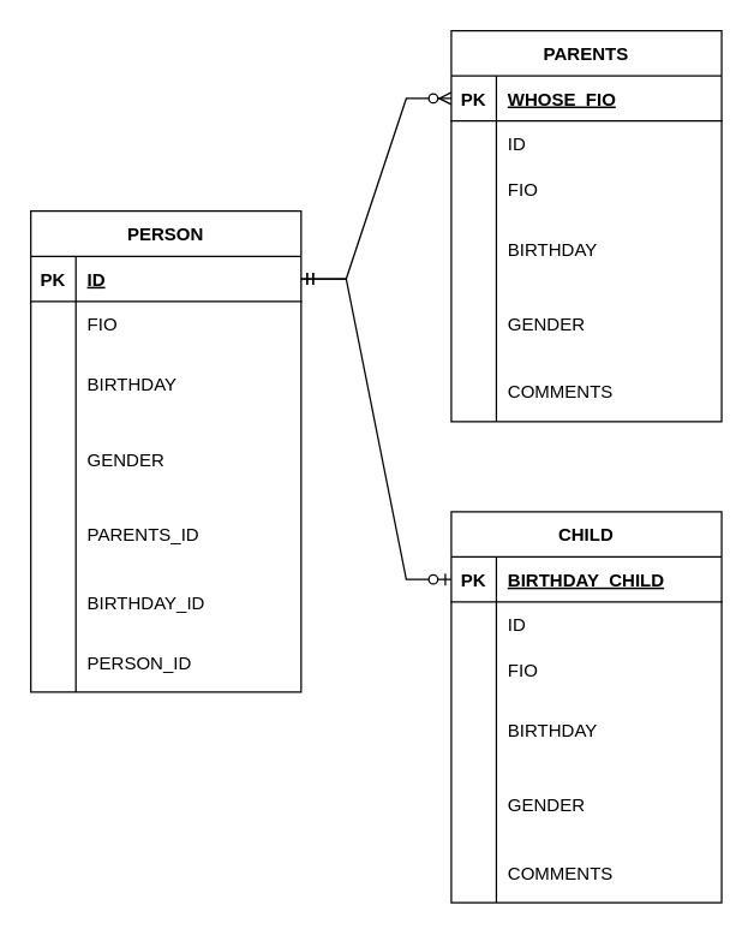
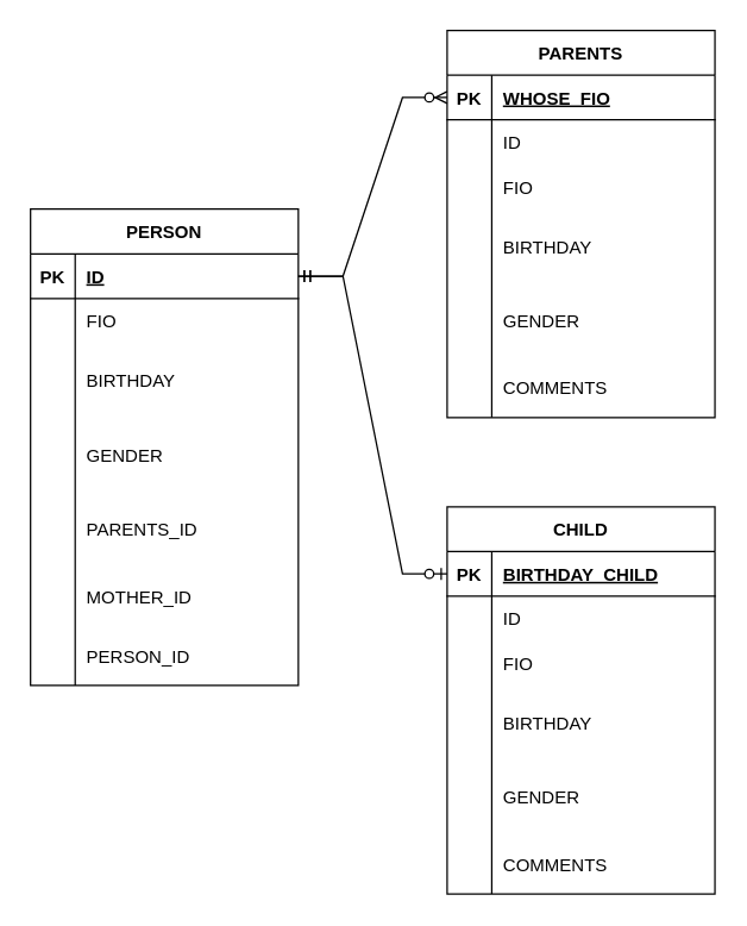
- <mxCell id="20" value="BIRTHDAY_ID" style="shape=partialRectangle;connectable=0;fillColor=none;top=0;left=0;bottom=0;right=0;align=left;spacingLeft=6;overflow=hidden;" vertex="1" parent="18"><mxGeometry x="30" width="150" height="40" as="geometry"><mxRectangle width="150" height="40" as="alternateBounds" /></mxGeometry></mxCell>
+ <mxCell id="20" value="MOTHER_ID" style="shape=partialRectangle;connectable=0;fillColor=none;top=0;left=0;bottom=0;right=0;align=left;spacingLeft=6;overflow=hidden;" vertex="1" parent="18"><mxGeometry x="30" width="150" height="40" as="geometry"><mxRectangle width="150" height="40" as="alternateBounds" /></mxGeometry></mxCell>
